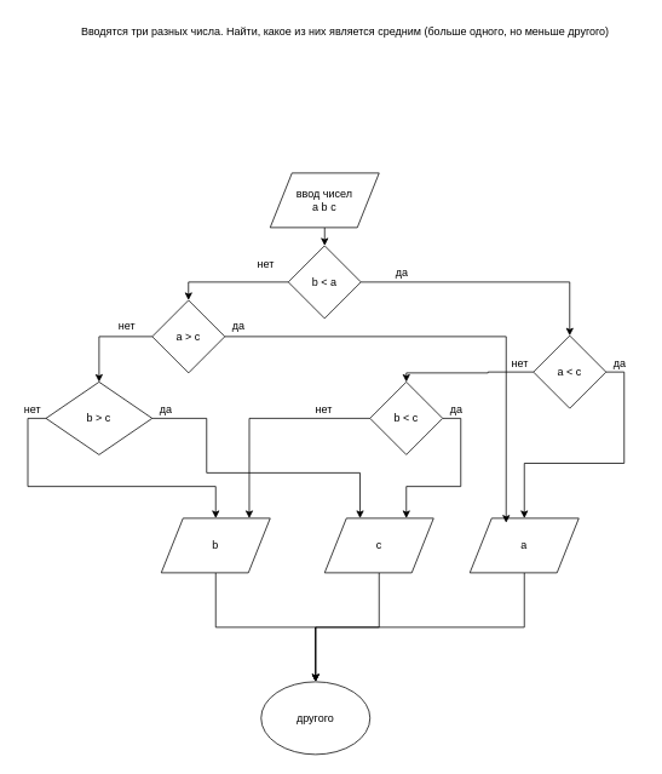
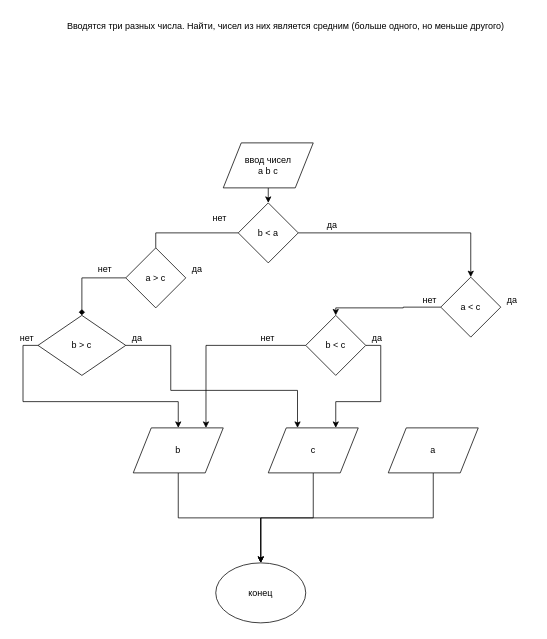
- <mxCell id="36" value="Вводятся три разных числа. Найти, какое из них является средним (больше одного, но меньше другого)" style="text;html=1;" parent="1" vertex="1"><mxGeometry x="87" y="20" width="620" height="30" as="geometry" /></mxCell>
+ <mxCell id="36" value="Вводятся три разных числа. Найти, чисел из них является средним (больше одного, но меньше другого)" style="text;html=1;" parent="1" vertex="1"><mxGeometry x="87" y="20" width="620" height="30" as="geometry" /></mxCell>
- <mxCell id="3" style="edgeStyle=orthogonalEdgeStyle;rounded=0;orthogonalLoop=1;jettySize=auto;html=1;exitX=0;exitY=0.5;exitDx=0;exitDy=0;entryX=0.5;entryY=0;entryDx=0;entryDy=0;" parent="1" source="4" target="28" edge="1"><mxGeometry relative="1" as="geometry" /></mxCell>
+ <mxCell id="3" style="edgeStyle=orthogonalEdgeStyle;rounded=0;orthogonalLoop=1;jettySize=auto;html=1;exitX=0;exitY=0.5;exitDx=0;exitDy=0;entryX=0.5;entryY=0;entryDx=0;entryDy=0;endArrow=none;" parent="1" source="4" target="28" edge="1"><mxGeometry relative="1" as="geometry" /></mxCell>
- <mxCell id="27" style="edgeStyle=orthogonalEdgeStyle;rounded=0;orthogonalLoop=1;jettySize=auto;html=1;exitX=0;exitY=0.5;exitDx=0;exitDy=0;entryX=0.5;entryY=0;entryDx=0;entryDy=0;" parent="1" source="28" target="33" edge="1"><mxGeometry relative="1" as="geometry" /></mxCell>
+ <mxCell id="27" style="edgeStyle=orthogonalEdgeStyle;rounded=0;orthogonalLoop=1;jettySize=auto;html=1;exitX=0;exitY=0.5;exitDx=0;exitDy=0;entryX=0.5;entryY=0;entryDx=0;entryDy=0;endArrow=diamond;" parent="1" source="28" target="33" edge="1"><mxGeometry relative="1" as="geometry" /></mxCell>
- <mxCell id="26" style="edgeStyle=orthogonalEdgeStyle;rounded=0;orthogonalLoop=1;jettySize=auto;html=1;exitX=1;exitY=0.5;exitDx=0;exitDy=0;entryX=0.333;entryY=0.083;entryDx=0;entryDy=0;entryPerimeter=0;" parent="1" source="28" target="9" edge="1"><mxGeometry relative="1" as="geometry"><Array as="points"><mxPoint x="557" y="370" /></Array></mxGeometry></mxCell>
- <mxCell id="5" style="edgeStyle=orthogonalEdgeStyle;rounded=0;orthogonalLoop=1;jettySize=auto;html=1;exitX=1;exitY=0.5;exitDx=0;exitDy=0;entryX=0.5;entryY=0;entryDx=0;entryDy=0;" parent="1" source="7" target="9" edge="1"><mxGeometry relative="1" as="geometry" /></mxCell>
- <mxCell id="25" value="другого&lt;br&gt;" style="ellipse;whiteSpace=wrap;html=1;" parent="1" vertex="1"><mxGeometry x="287" y="750" width="120" height="80" as="geometry" /></mxCell>
+ <mxCell id="25" value="конец&lt;br&gt;" style="ellipse;whiteSpace=wrap;html=1;" parent="1" vertex="1"><mxGeometry x="287" y="750" width="120" height="80" as="geometry" /></mxCell>
